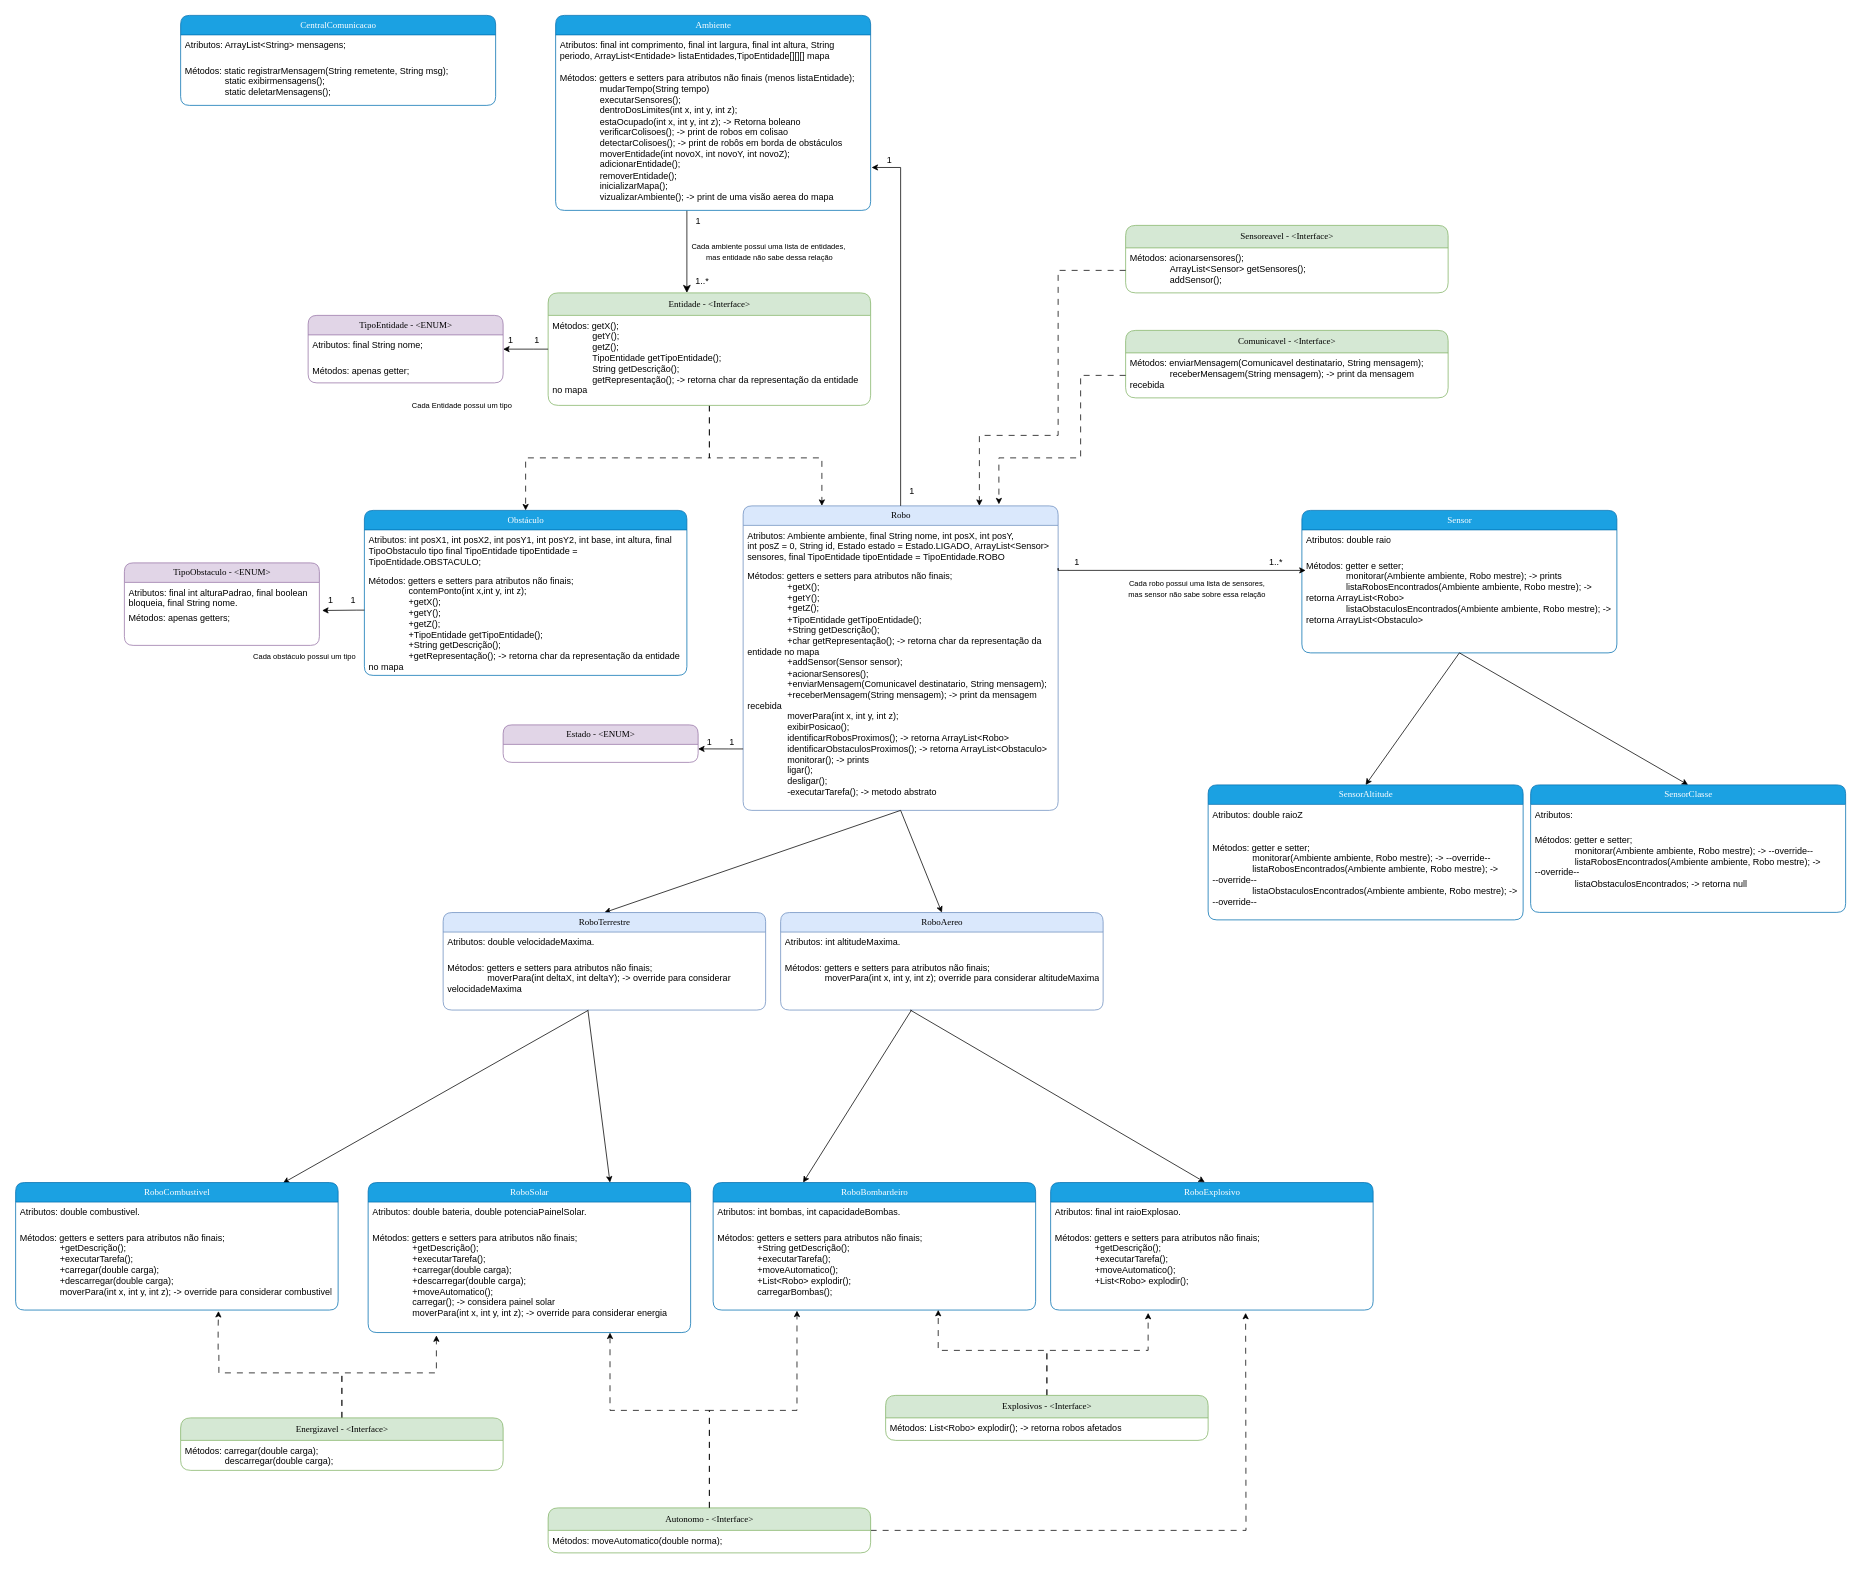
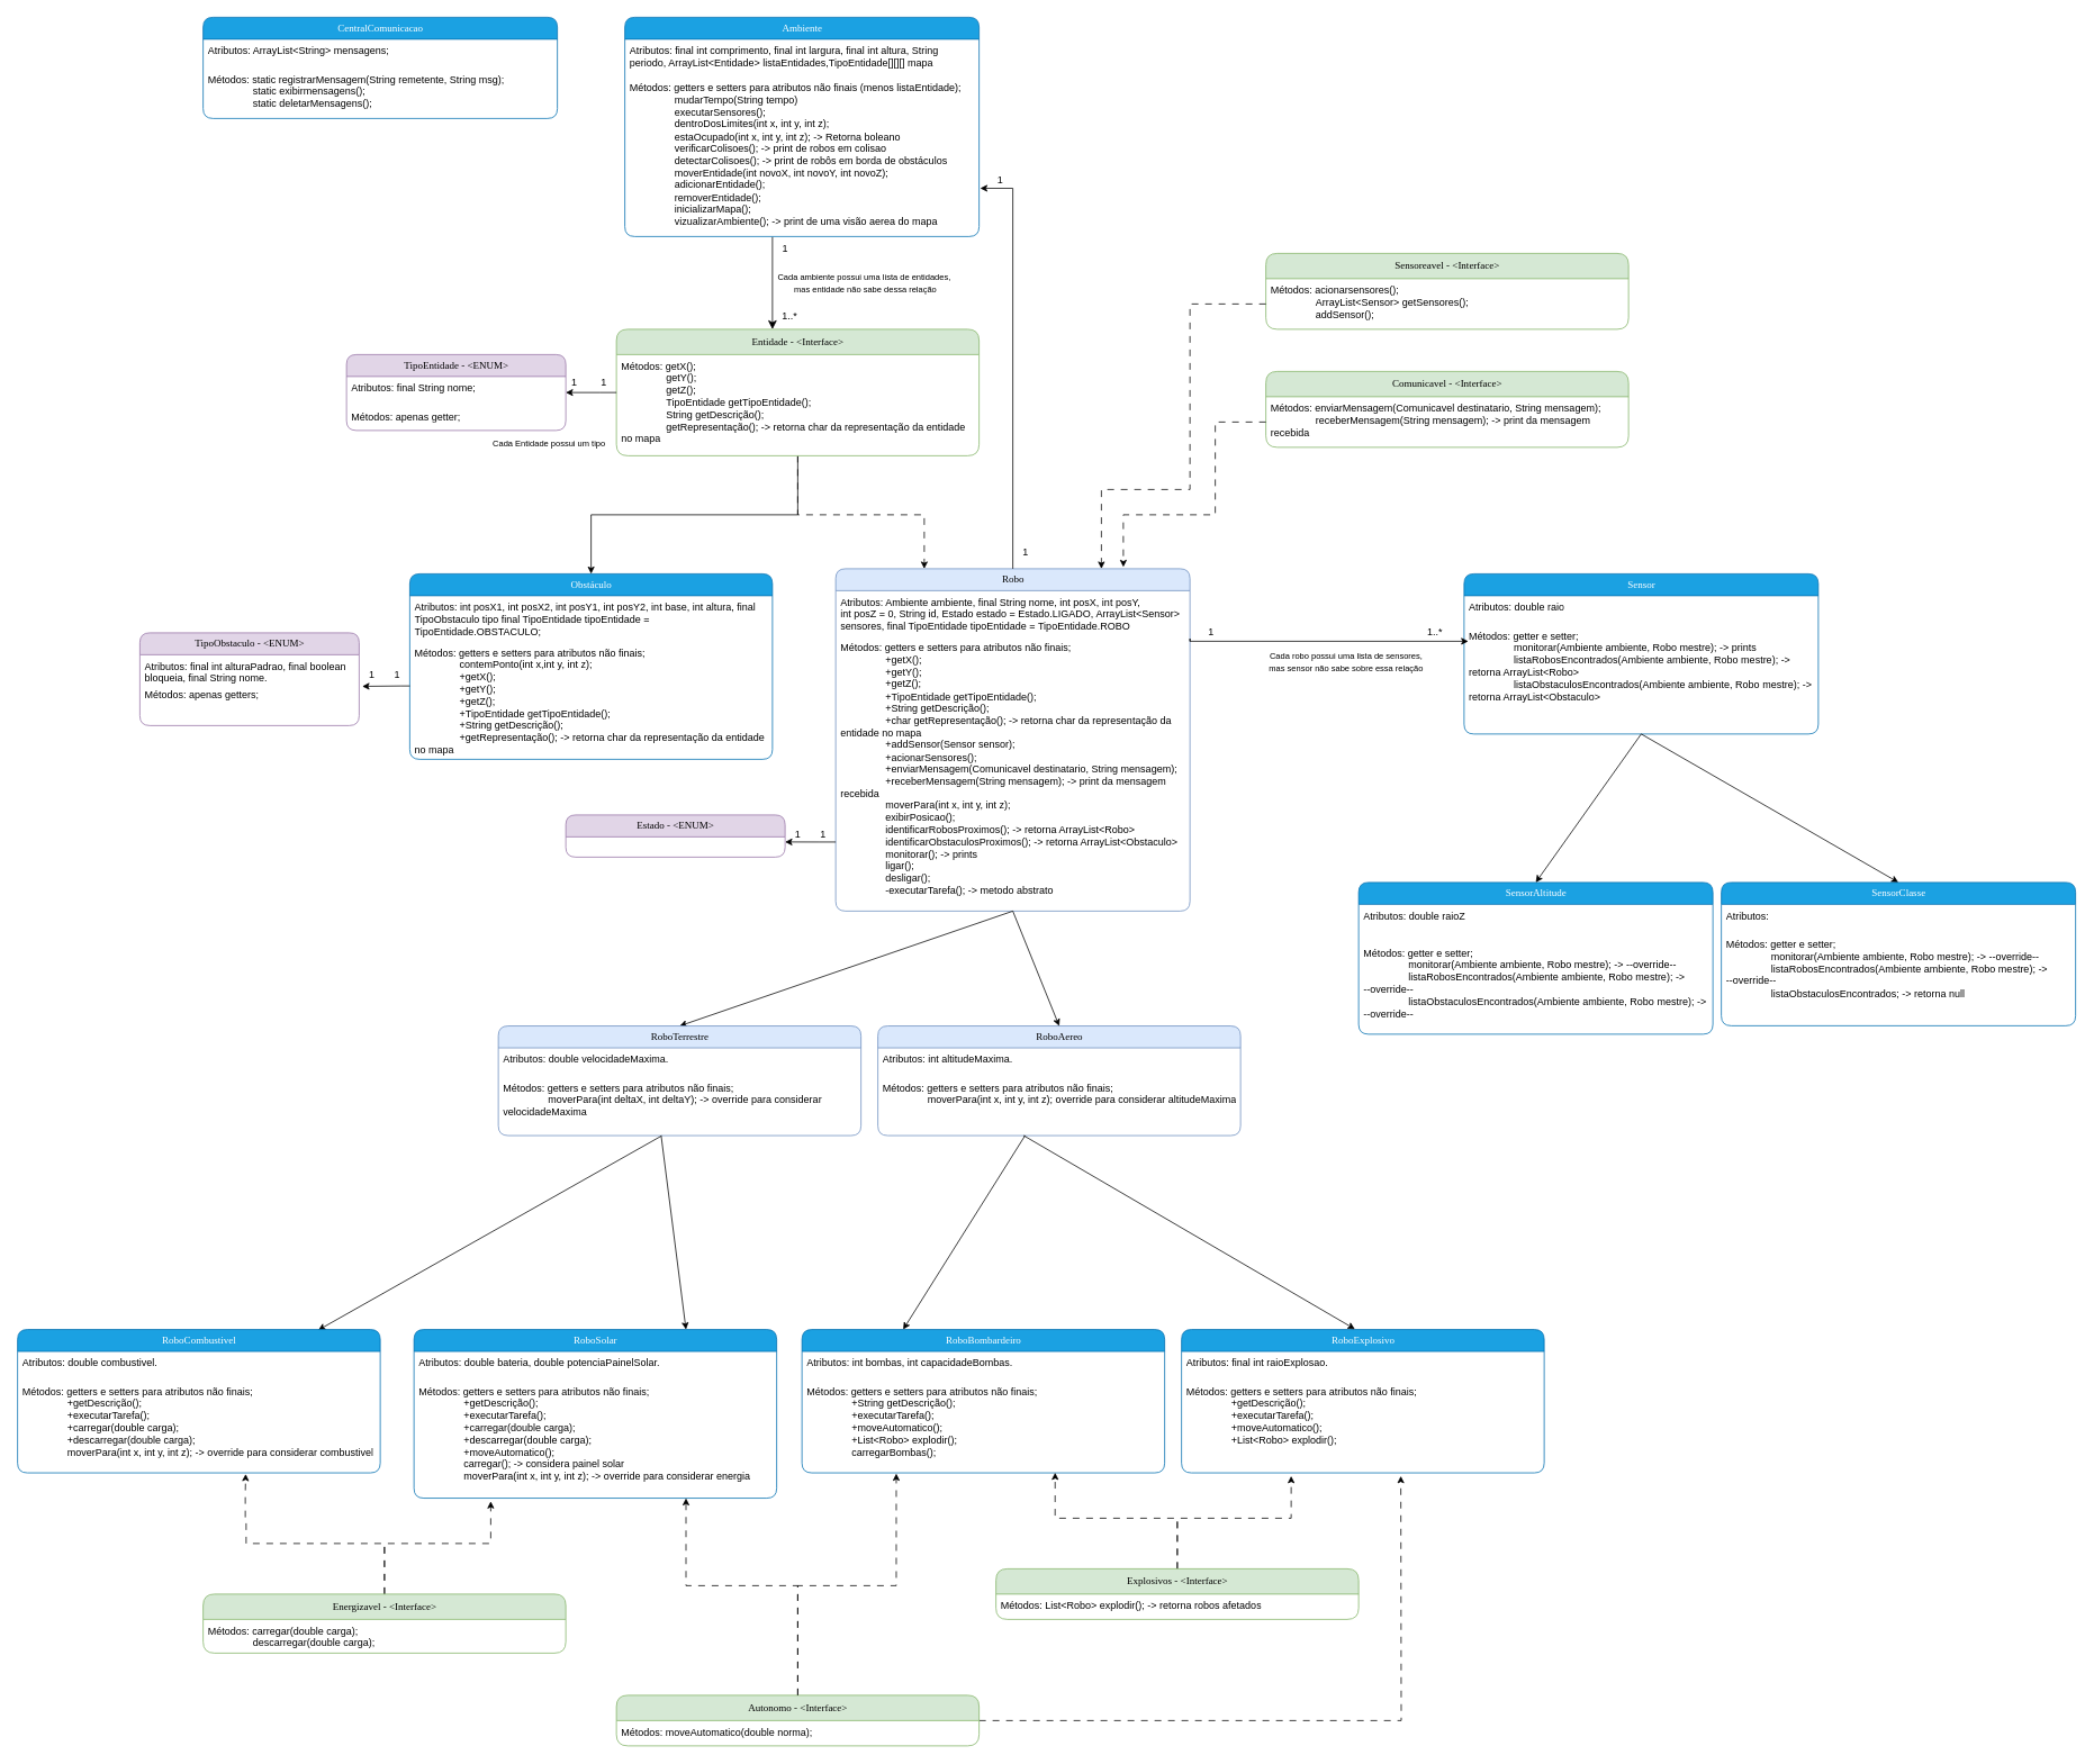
- <mxCell id="87" value="&lt;font style=&quot;font-size: 10px;&quot;&gt;Cada Entidade possui um tipo&lt;/font&gt;" style="text;html=1;align=center;verticalAlign=middle;resizable=0;points=[];autosize=1;strokeColor=none;fillColor=none;" parent="1" vertex="1"><mxGeometry x="535" y="525" width="160" height="30" as="geometry" /></mxCell>
+ <mxCell id="87" value="&lt;font style=&quot;font-size: 10px;&quot;&gt;Cada Entidade possui um tipo&lt;/font&gt;" style="text;html=1;align=center;verticalAlign=middle;resizable=0;points=[];autosize=1;strokeColor=none;fillColor=none;" parent="1" vertex="1"><mxGeometry x="570" y="510" width="160" height="30" as="geometry" /></mxCell>
- <mxCell id="61" style="edgeStyle=orthogonalEdgeStyle;rounded=0;orthogonalLoop=1;jettySize=auto;html=1;entryX=0.5;entryY=0;entryDx=0;entryDy=0;dashed=1;dashPattern=8 8;" parent="1" source="63" target="9" edge="1"><mxGeometry relative="1" as="geometry" /></mxCell>
+ <mxCell id="61" style="edgeStyle=orthogonalEdgeStyle;rounded=0;orthogonalLoop=1;jettySize=auto;html=1;entryX=0.5;entryY=0;entryDx=0;entryDy=0;dashed=0;dashPattern=8 8;" parent="1" source="63" target="9" edge="1"><mxGeometry relative="1" as="geometry" /></mxCell>
- <mxCell id="18" value="&lt;font style=&quot;font-size: 10px;&quot;&gt;Cada obstáculo possui um tipo&lt;/font&gt;" style="text;html=1;align=center;verticalAlign=middle;resizable=0;points=[];autosize=1;strokeColor=none;fillColor=none;" parent="1" vertex="1"><mxGeometry x="325" y="860" width="160" height="30" as="geometry" /></mxCell>
